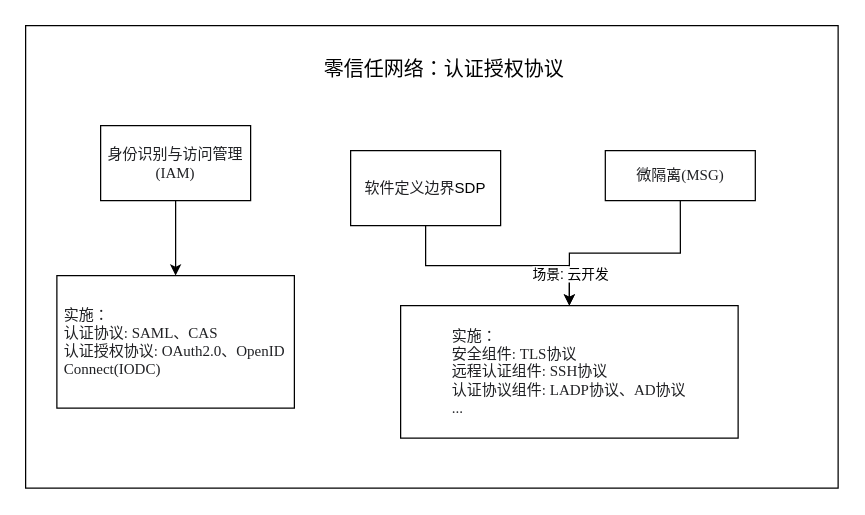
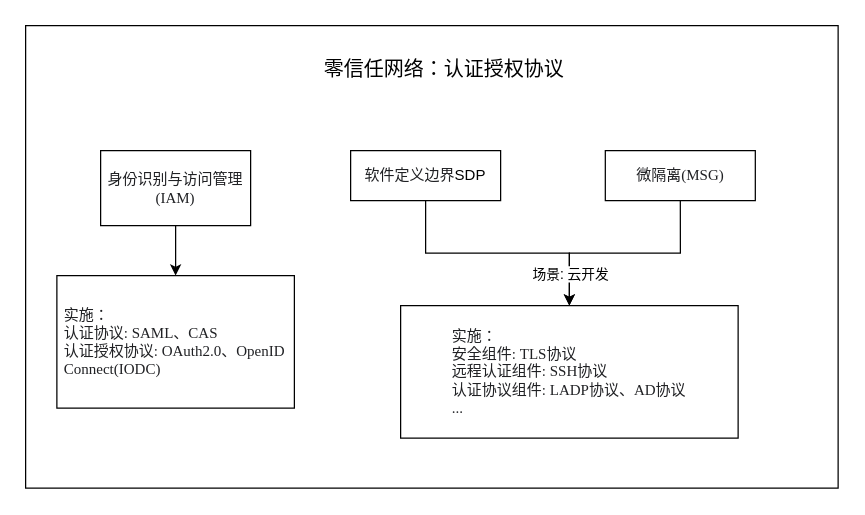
- <mxCell id="7" value="&lt;span style=&quot;caret-color: rgb(32, 33, 36); color: rgb(32, 33, 36); font-family: &amp;quot;JetBrains Mono&amp;quot;, &amp;quot;Fira Code&amp;quot;, &amp;quot;Cascadia Code&amp;quot;, Menlo, &amp;quot;Ubuntu Mono&amp;quot;, Consolas, HYZhengYuan; orphans: 4; text-align: left; white-space-collapse: preserve; background-color: rgb(255, 255, 255);&quot;&gt;&lt;font style=&quot;font-size: 12px;&quot;&gt;身份识别与访问管理(IAM)&lt;/font&gt;&lt;/span&gt;" style="rounded=0;whiteSpace=wrap;html=1;" vertex="1" parent="1"><mxGeometry x="80" y="100" width="120" height="60" as="geometry" /></mxCell>
+ <mxCell id="7" value="&lt;span style=&quot;caret-color: rgb(32, 33, 36); color: rgb(32, 33, 36); font-family: &amp;quot;JetBrains Mono&amp;quot;, &amp;quot;Fira Code&amp;quot;, &amp;quot;Cascadia Code&amp;quot;, Menlo, &amp;quot;Ubuntu Mono&amp;quot;, Consolas, HYZhengYuan; orphans: 4; text-align: left; white-space-collapse: preserve; background-color: rgb(255, 255, 255);&quot;&gt;&lt;font style=&quot;font-size: 12px;&quot;&gt;身份识别与访问管理(IAM)&lt;/font&gt;&lt;/span&gt;" style="rounded=0;whiteSpace=wrap;html=1;" vertex="1" parent="1"><mxGeometry x="80" y="120" width="120" height="60" as="geometry" /></mxCell>
- <mxCell id="5" value="&lt;font style=&quot;font-size: 12px;&quot;&gt;&lt;span style=&quot;caret-color: rgb(32, 33, 36); color: rgb(32, 33, 36); font-family: &amp;quot;JetBrains Mono&amp;quot;, &amp;quot;Fira Code&amp;quot;, &amp;quot;Cascadia Code&amp;quot;, Menlo, &amp;quot;Ubuntu Mono&amp;quot;, Consolas, HYZhengYuan; orphans: 4; text-align: left; white-space-collapse: preserve; background-color: rgb(255, 255, 255);&quot;&gt;软件定义边界&lt;/span&gt;SDP&lt;/font&gt;" style="rounded=0;whiteSpace=wrap;html=1;" vertex="1" parent="1"><mxGeometry x="280" y="120" width="120" height="60" as="geometry" /></mxCell>
+ <mxCell id="5" value="&lt;font style=&quot;font-size: 12px;&quot;&gt;&lt;span style=&quot;caret-color: rgb(32, 33, 36); color: rgb(32, 33, 36); font-family: &amp;quot;JetBrains Mono&amp;quot;, &amp;quot;Fira Code&amp;quot;, &amp;quot;Cascadia Code&amp;quot;, Menlo, &amp;quot;Ubuntu Mono&amp;quot;, Consolas, HYZhengYuan; orphans: 4; text-align: left; white-space-collapse: preserve; background-color: rgb(255, 255, 255);&quot;&gt;软件定义边界&lt;/span&gt;SDP&lt;/font&gt;" style="rounded=0;whiteSpace=wrap;html=1;" vertex="1" parent="1"><mxGeometry x="280" y="120" width="120" height="40" as="geometry" /></mxCell>
